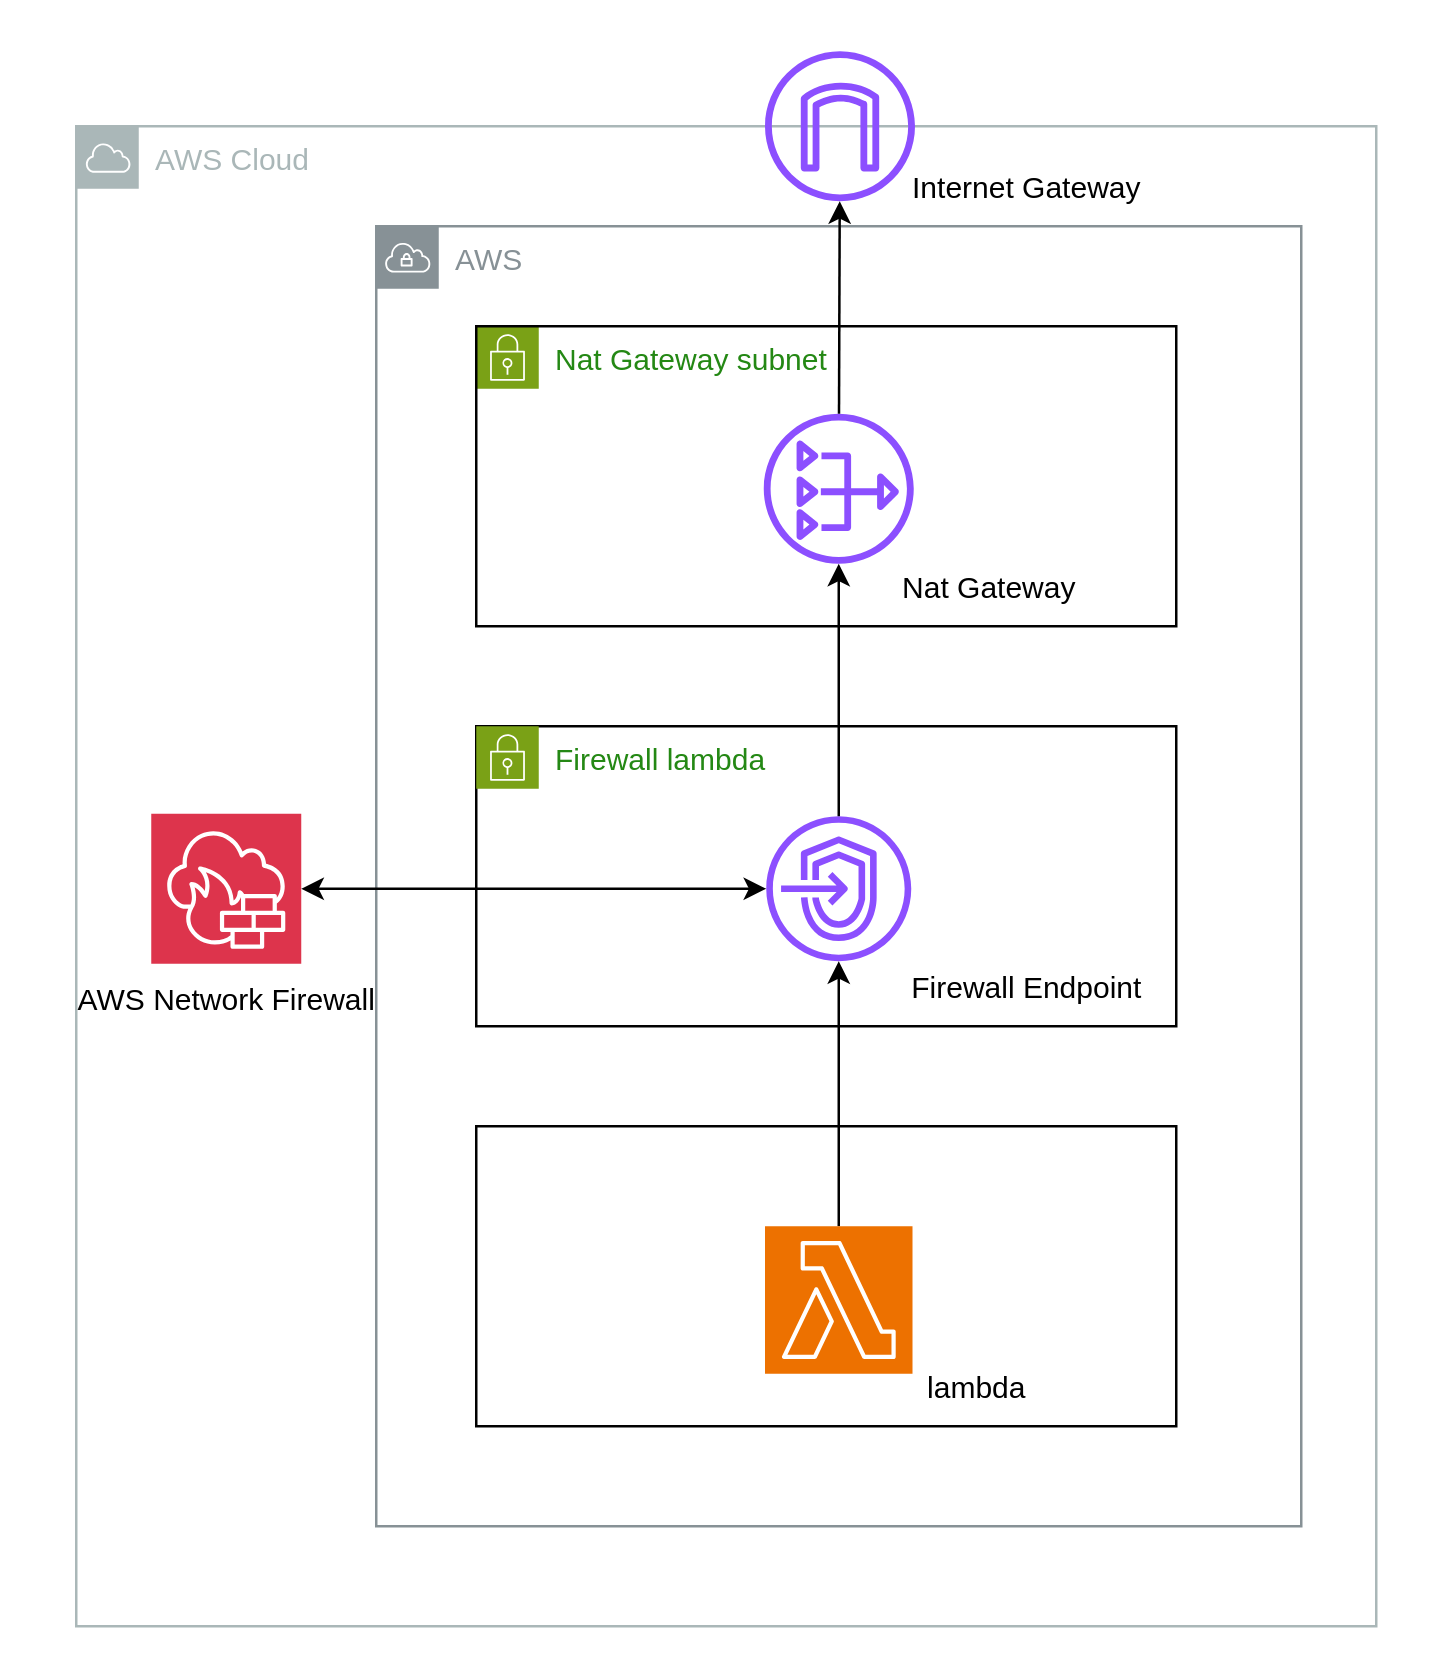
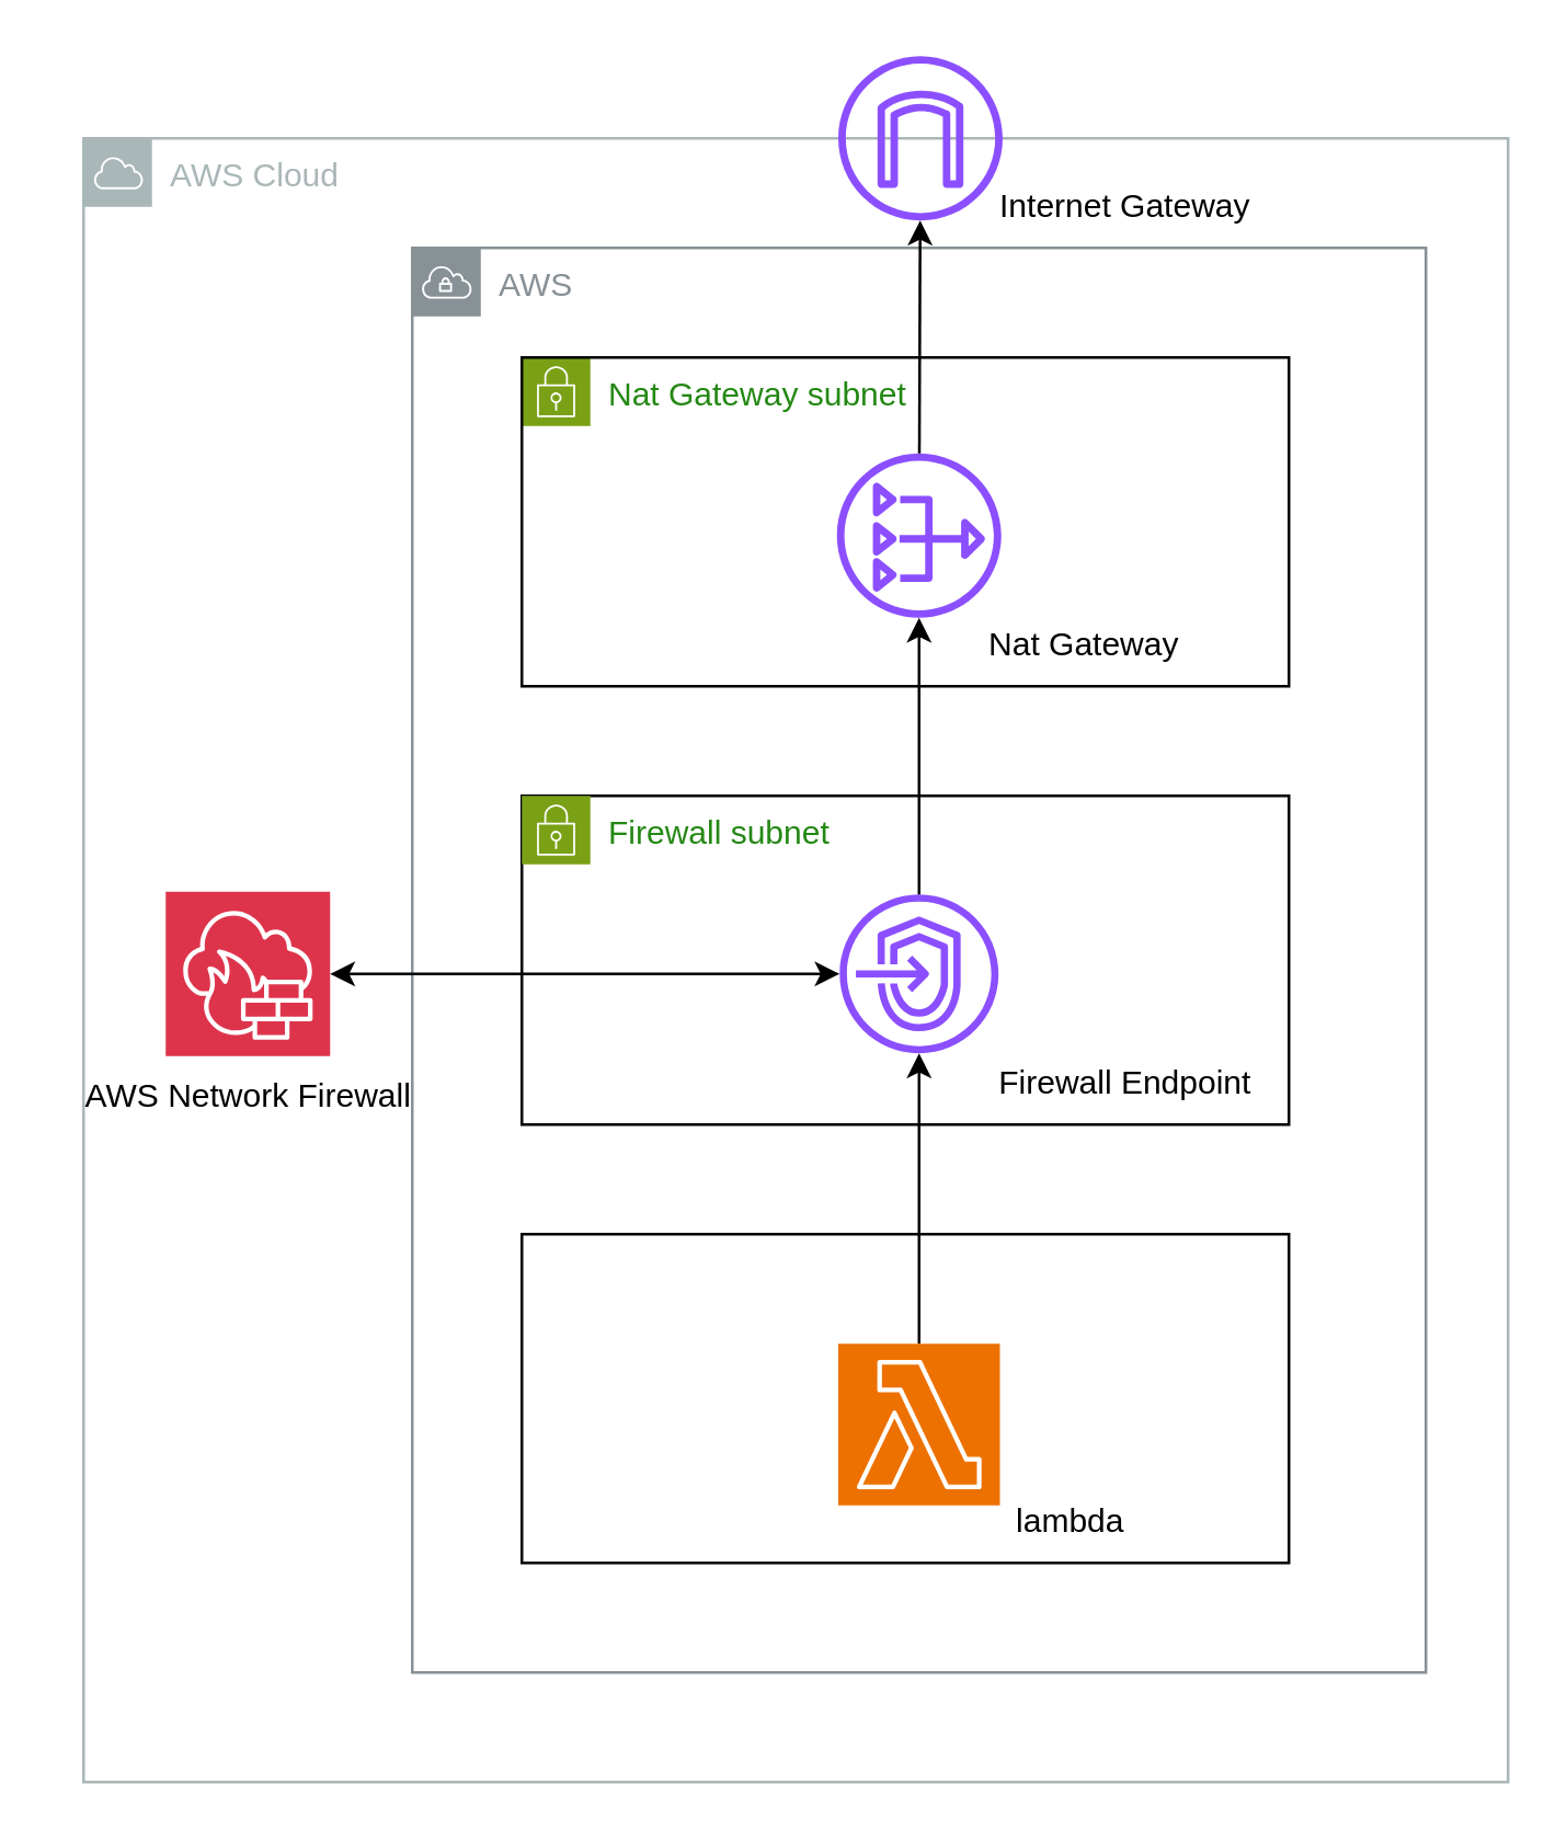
- <mxCell id="9" value="Firewall lambda" style="points=[[0,0],[0.25,0],[0.5,0],[0.75,0],[1,0],[1,0.25],[1,0.5],[1,0.75],[1,1],[0.75,1],[0.5,1],[0.25,1],[0,1],[0,0.75],[0,0.5],[0,0.25]];outlineConnect=0;gradientColor=none;html=1;whiteSpace=wrap;fontSize=12;fontStyle=0;container=1;pointerEvents=0;collapsible=0;recursiveResize=0;shape=mxgraph.aws4.group;grIcon=mxgraph.aws4.group_security_group;grStroke=0;strokeColor=#7AA116;fillColor=none;verticalAlign=top;align=left;spacingLeft=30;fontColor=#248814;dashed=0;" vertex="1" parent="1"><mxGeometry x="190" y="290" width="330" height="130" as="geometry" /></mxCell>
+ <mxCell id="9" value="Firewall subnet" style="points=[[0,0],[0.25,0],[0.5,0],[0.75,0],[1,0],[1,0.25],[1,0.5],[1,0.75],[1,1],[0.75,1],[0.5,1],[0.25,1],[0,1],[0,0.75],[0,0.5],[0,0.25]];outlineConnect=0;gradientColor=none;html=1;whiteSpace=wrap;fontSize=12;fontStyle=0;container=1;pointerEvents=0;collapsible=0;recursiveResize=0;shape=mxgraph.aws4.group;grIcon=mxgraph.aws4.group_security_group;grStroke=0;strokeColor=#7AA116;fillColor=none;verticalAlign=top;align=left;spacingLeft=30;fontColor=#248814;dashed=0;" vertex="1" parent="1"><mxGeometry x="190" y="290" width="330" height="130" as="geometry" /></mxCell>
